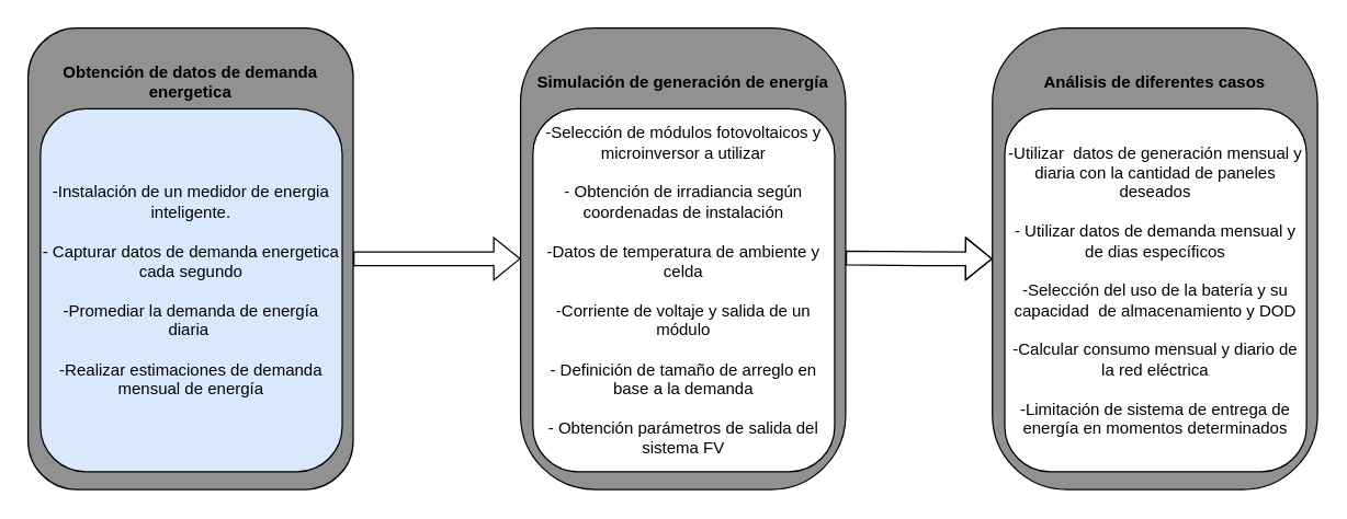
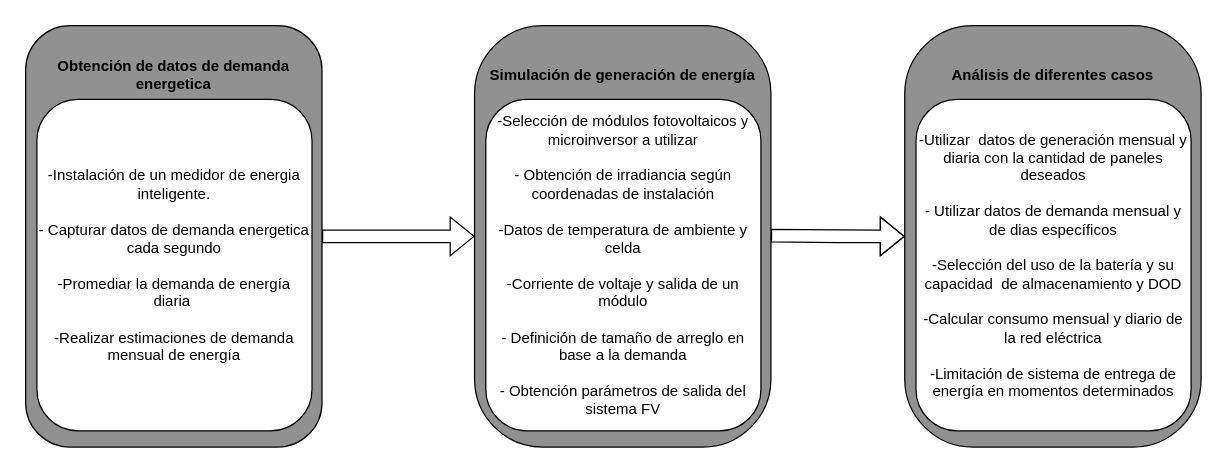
- <mxCell id="6" value="-Instalación de un medidor de energia inteligente.&lt;br style=&quot;border-color: var(--border-color);&quot;&gt;&lt;br style=&quot;border-color: var(--border-color);&quot;&gt;- Capturar datos de demanda energetica cada segundo&lt;br style=&quot;border-color: var(--border-color);&quot;&gt;&lt;br style=&quot;border-color: var(--border-color);&quot;&gt;-Promediar la demanda de energía diaria&amp;nbsp;&lt;br style=&quot;border-color: var(--border-color);&quot;&gt;&lt;br style=&quot;border-color: var(--border-color);&quot;&gt;-Realizar estimaciones de demanda mensual de energía" style="rounded=1;whiteSpace=wrap;html=1;fillColor=#dae8fc;" vertex="1" parent="1"><mxGeometry x="29" y="79" width="220" height="265" as="geometry" /></mxCell>
+ <mxCell id="6" value="-Instalación de un medidor de energia inteligente.&lt;br style=&quot;border-color: var(--border-color);&quot;&gt;&lt;br style=&quot;border-color: var(--border-color);&quot;&gt;- Capturar datos de demanda energetica cada segundo&lt;br style=&quot;border-color: var(--border-color);&quot;&gt;&lt;br style=&quot;border-color: var(--border-color);&quot;&gt;-Promediar la demanda de energía diaria&amp;nbsp;&lt;br style=&quot;border-color: var(--border-color);&quot;&gt;&lt;br style=&quot;border-color: var(--border-color);&quot;&gt;-Realizar estimaciones de demanda mensual de energía" style="rounded=1;whiteSpace=wrap;html=1;" vertex="1" parent="1"><mxGeometry x="29" y="79" width="220" height="265" as="geometry" /></mxCell>
